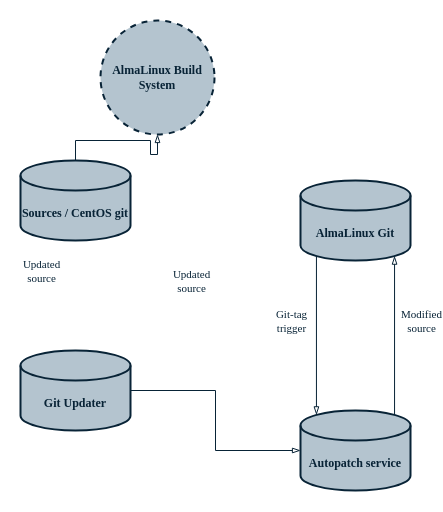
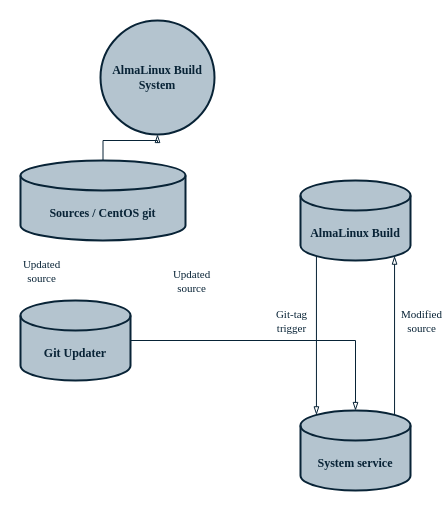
- <mxCell id="2" value="AlmaLinux Build System" style="ellipse;whiteSpace=wrap;html=1;aspect=fixed;fillColor=#B4C4CF;strokeColor=#082336;fontFamily=montserrat;strokeWidth=2;fontStyle=1;fontColor=#082336;dashed=1;" parent="1" vertex="1"><mxGeometry x="100" y="20" width="114" height="114" as="geometry" /></mxCell>
+ <mxCell id="2" value="AlmaLinux Build System" style="ellipse;whiteSpace=wrap;html=1;aspect=fixed;fillColor=#B4C4CF;strokeColor=#082336;fontFamily=montserrat;strokeWidth=2;fontStyle=1;fontColor=#082336;" parent="1" vertex="1"><mxGeometry x="100" y="20" width="114" height="114" as="geometry" /></mxCell>
- <mxCell id="3" value="Sources / CentOS git" style="shape=cylinder3;whiteSpace=wrap;html=1;boundedLbl=1;backgroundOutline=1;size=15;fillColor=#B4C4CF;strokeColor=#082336;fontFamily=montserrat;strokeWidth=2;fontStyle=1;fontColor=#082336;" parent="1" vertex="1"><mxGeometry x="20" y="160" width="110" height="80" as="geometry" /></mxCell>
+ <mxCell id="3" value="Sources / CentOS git" style="shape=cylinder3;whiteSpace=wrap;html=1;boundedLbl=1;backgroundOutline=1;size=15;fillColor=#B4C4CF;strokeColor=#082336;fontFamily=montserrat;strokeWidth=2;fontStyle=1;fontColor=#082336;" parent="1" vertex="1"><mxGeometry x="20" y="160" width="165" height="80" as="geometry" /></mxCell>
- <mxCell id="5" value="AlmaLinux Git" style="shape=cylinder3;whiteSpace=wrap;html=1;boundedLbl=1;backgroundOutline=1;size=15;fillColor=#B4C4CF;strokeColor=#082336;fontFamily=montserrat;strokeWidth=2;fontStyle=1;fontColor=#082336;" parent="1" vertex="1"><mxGeometry x="300" y="180" width="110" height="80" as="geometry" /></mxCell>
+ <mxCell id="5" value="AlmaLinux Build" style="shape=cylinder3;whiteSpace=wrap;html=1;boundedLbl=1;backgroundOutline=1;size=15;fillColor=#B4C4CF;strokeColor=#082336;fontFamily=montserrat;strokeWidth=2;fontStyle=1;fontColor=#082336;" parent="1" vertex="1"><mxGeometry x="300" y="180" width="110" height="80" as="geometry" /></mxCell>
- <mxCell id="6" value="Git Updater" style="shape=cylinder3;whiteSpace=wrap;html=1;boundedLbl=1;backgroundOutline=1;size=15;fillColor=#B4C4CF;strokeColor=#082336;fontFamily=montserrat;strokeWidth=2;fontStyle=1;fontColor=#082336;" parent="1" vertex="1"><mxGeometry x="20" y="350" width="110" height="80" as="geometry" /></mxCell>
+ <mxCell id="6" value="Git Updater" style="shape=cylinder3;whiteSpace=wrap;html=1;boundedLbl=1;backgroundOutline=1;size=15;fillColor=#B4C4CF;strokeColor=#082336;fontFamily=montserrat;strokeWidth=2;fontStyle=1;fontColor=#082336;" parent="1" vertex="1"><mxGeometry x="20" y="300" width="110" height="80" as="geometry" /></mxCell>
- <mxCell id="4" value="Autopatch service" style="shape=cylinder3;whiteSpace=wrap;html=1;boundedLbl=1;backgroundOutline=1;size=15;fillColor=#B4C4CF;strokeColor=#082336;fontFamily=montserrat;strokeWidth=2;fontStyle=1;fontColor=#082336;" parent="1" vertex="1"><mxGeometry x="300" y="410" width="110" height="80" as="geometry" /></mxCell>
+ <mxCell id="4" value="System service" style="shape=cylinder3;whiteSpace=wrap;html=1;boundedLbl=1;backgroundOutline=1;size=15;fillColor=#B4C4CF;strokeColor=#082336;fontFamily=montserrat;strokeWidth=2;fontStyle=1;fontColor=#082336;" parent="1" vertex="1"><mxGeometry x="300" y="410" width="110" height="80" as="geometry" /></mxCell>
